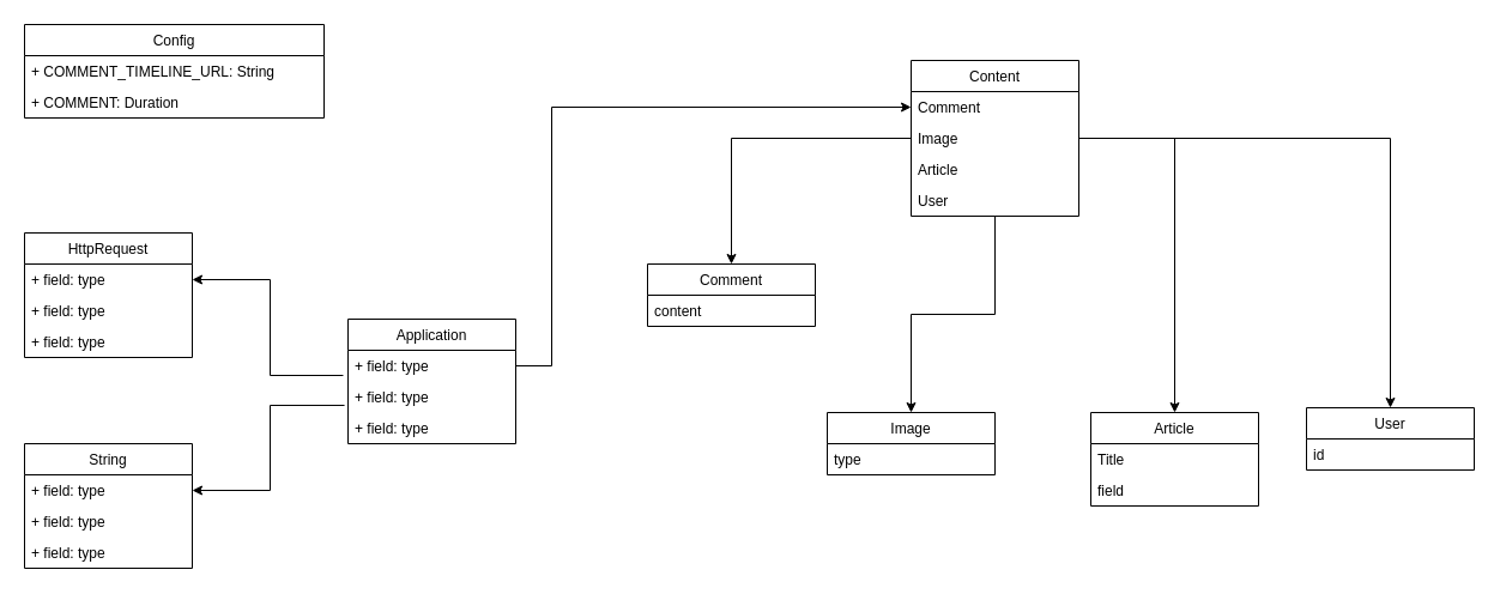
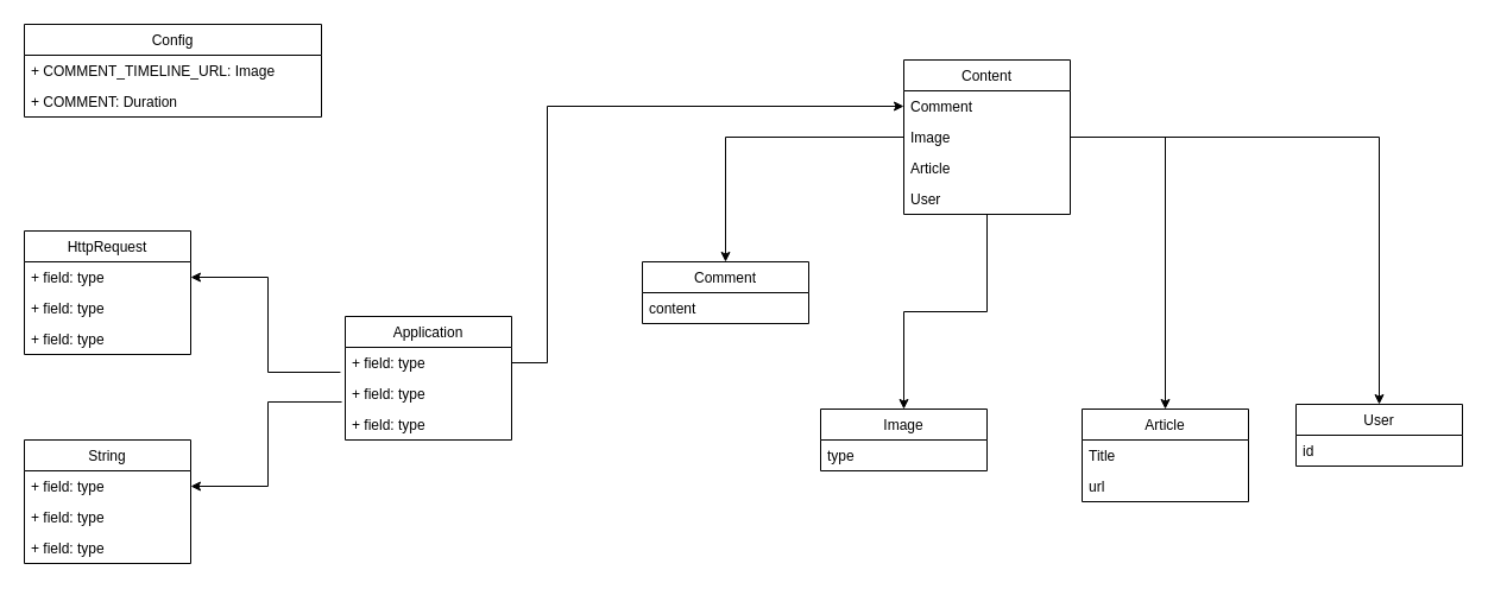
- <mxCell id="29" value="+ COMMENT_TIMELINE_URL: String" style="text;strokeColor=none;fillColor=none;align=left;verticalAlign=top;spacingLeft=4;spacingRight=4;overflow=hidden;rotatable=0;points=[[0,0.5],[1,0.5]];portConstraint=eastwest;" parent="28" vertex="1"><mxGeometry y="26" width="250" height="26" as="geometry" /></mxCell>
+ <mxCell id="29" value="+ COMMENT_TIMELINE_URL: Image" style="text;strokeColor=none;fillColor=none;align=left;verticalAlign=top;spacingLeft=4;spacingRight=4;overflow=hidden;rotatable=0;points=[[0,0.5],[1,0.5]];portConstraint=eastwest;" parent="28" vertex="1"><mxGeometry y="26" width="250" height="26" as="geometry" /></mxCell>
- <mxCell id="21" value="field" style="text;strokeColor=none;fillColor=none;align=left;verticalAlign=top;spacingLeft=4;spacingRight=4;overflow=hidden;rotatable=0;points=[[0,0.5],[1,0.5]];portConstraint=eastwest;" parent="19" vertex="1"><mxGeometry y="52" width="140" height="26" as="geometry" /></mxCell>
+ <mxCell id="21" value="url" style="text;strokeColor=none;fillColor=none;align=left;verticalAlign=top;spacingLeft=4;spacingRight=4;overflow=hidden;rotatable=0;points=[[0,0.5],[1,0.5]];portConstraint=eastwest;" parent="19" vertex="1"><mxGeometry y="52" width="140" height="26" as="geometry" /></mxCell>
